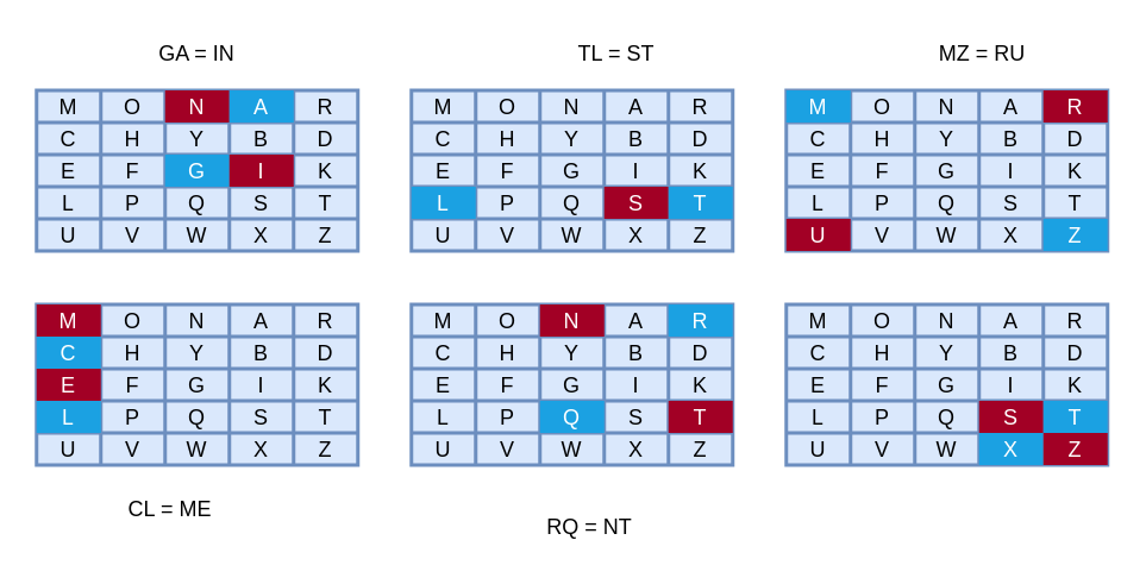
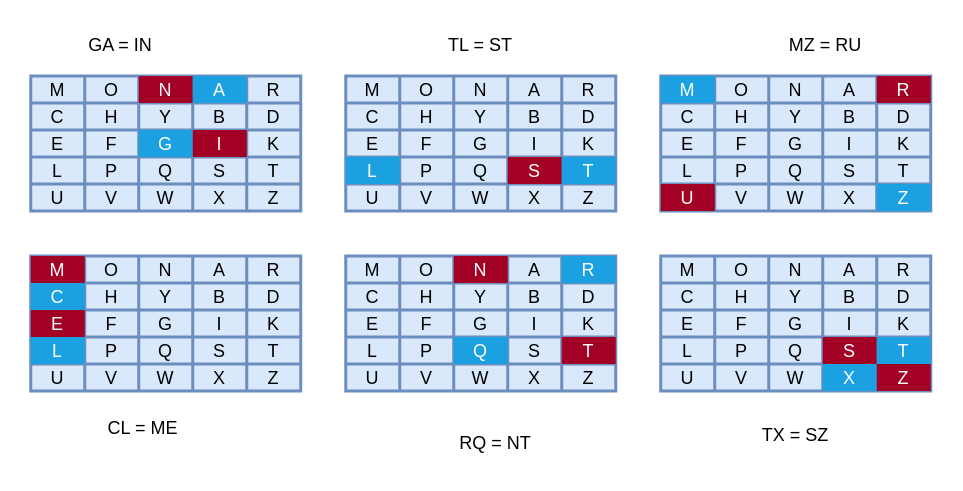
- <mxCell id="188" value="GA = IN" style="text;html=1;align=center;verticalAlign=middle;whiteSpace=wrap;rounded=0;" vertex="1" parent="1"><mxGeometry x="80" y="20" width="60" height="20" as="geometry" /></mxCell>
+ <mxCell id="188" value="GA = IN" style="text;html=1;align=center;verticalAlign=middle;whiteSpace=wrap;rounded=0;" vertex="1" parent="1"><mxGeometry x="50" y="20" width="60" height="20" as="geometry" /></mxCell>
- <mxCell id="189" value="TL = ST" style="text;html=1;align=center;verticalAlign=middle;whiteSpace=wrap;rounded=0;" vertex="1" parent="1"><mxGeometry x="315" y="20" width="60" height="20" as="geometry" /></mxCell>
+ <mxCell id="189" value="TL = ST" style="text;html=1;align=center;verticalAlign=middle;whiteSpace=wrap;rounded=0;" vertex="1" parent="1"><mxGeometry x="290" y="20" width="60" height="20" as="geometry" /></mxCell>
+ <mxCell id="193" value="TX = SZ" style="text;html=1;align=center;verticalAlign=middle;whiteSpace=wrap;rounded=0;" vertex="1" parent="1"><mxGeometry x="500" y="280" width="60" height="20" as="geometry" /></mxCell>
